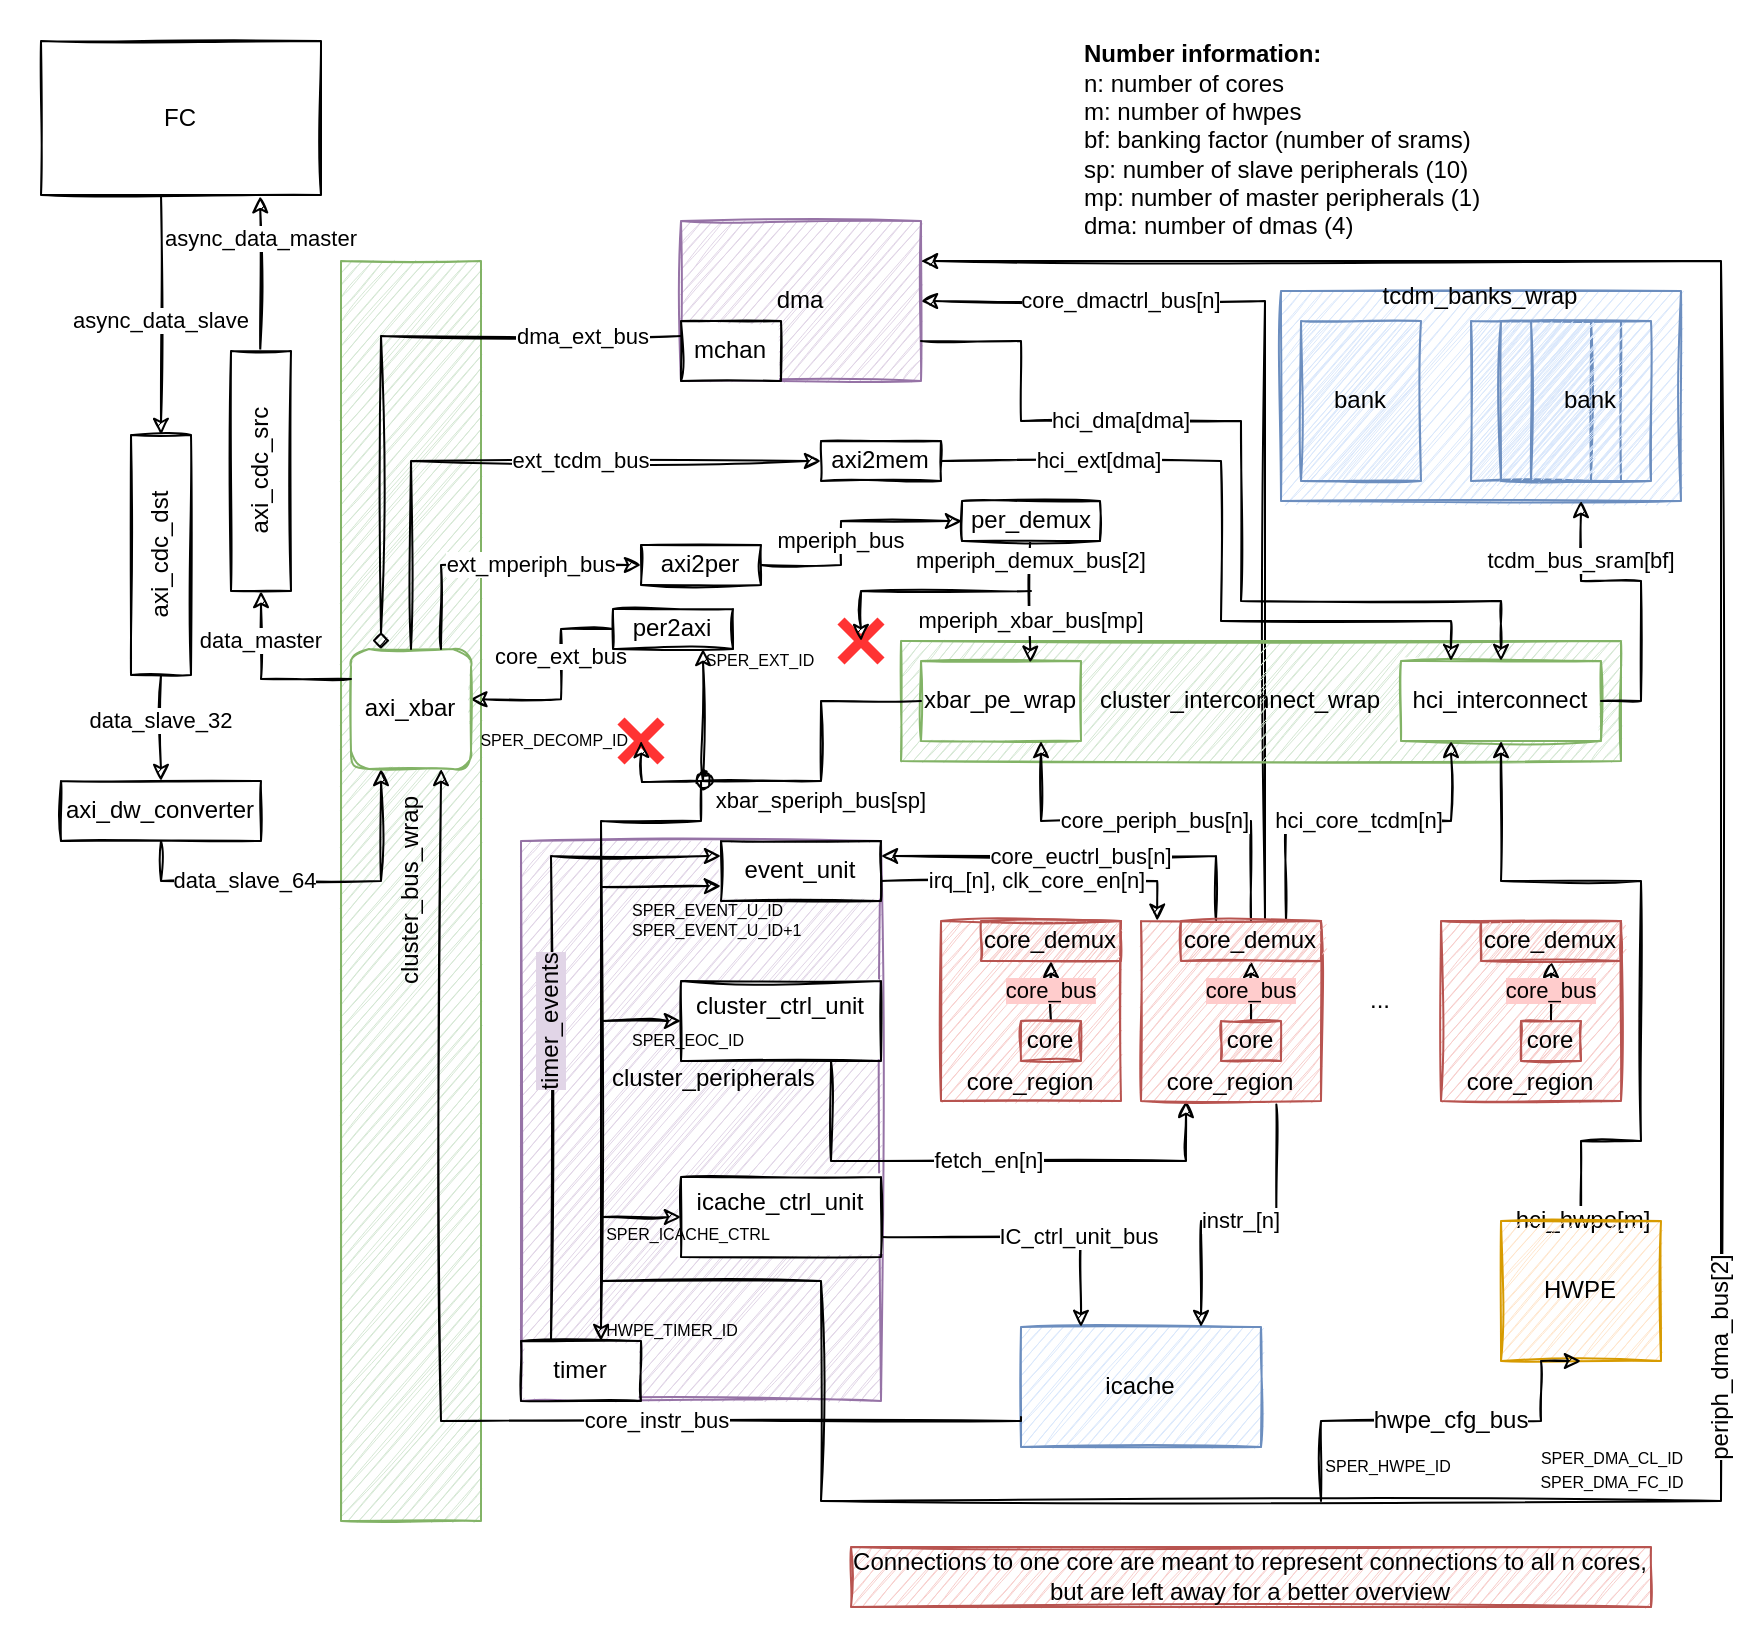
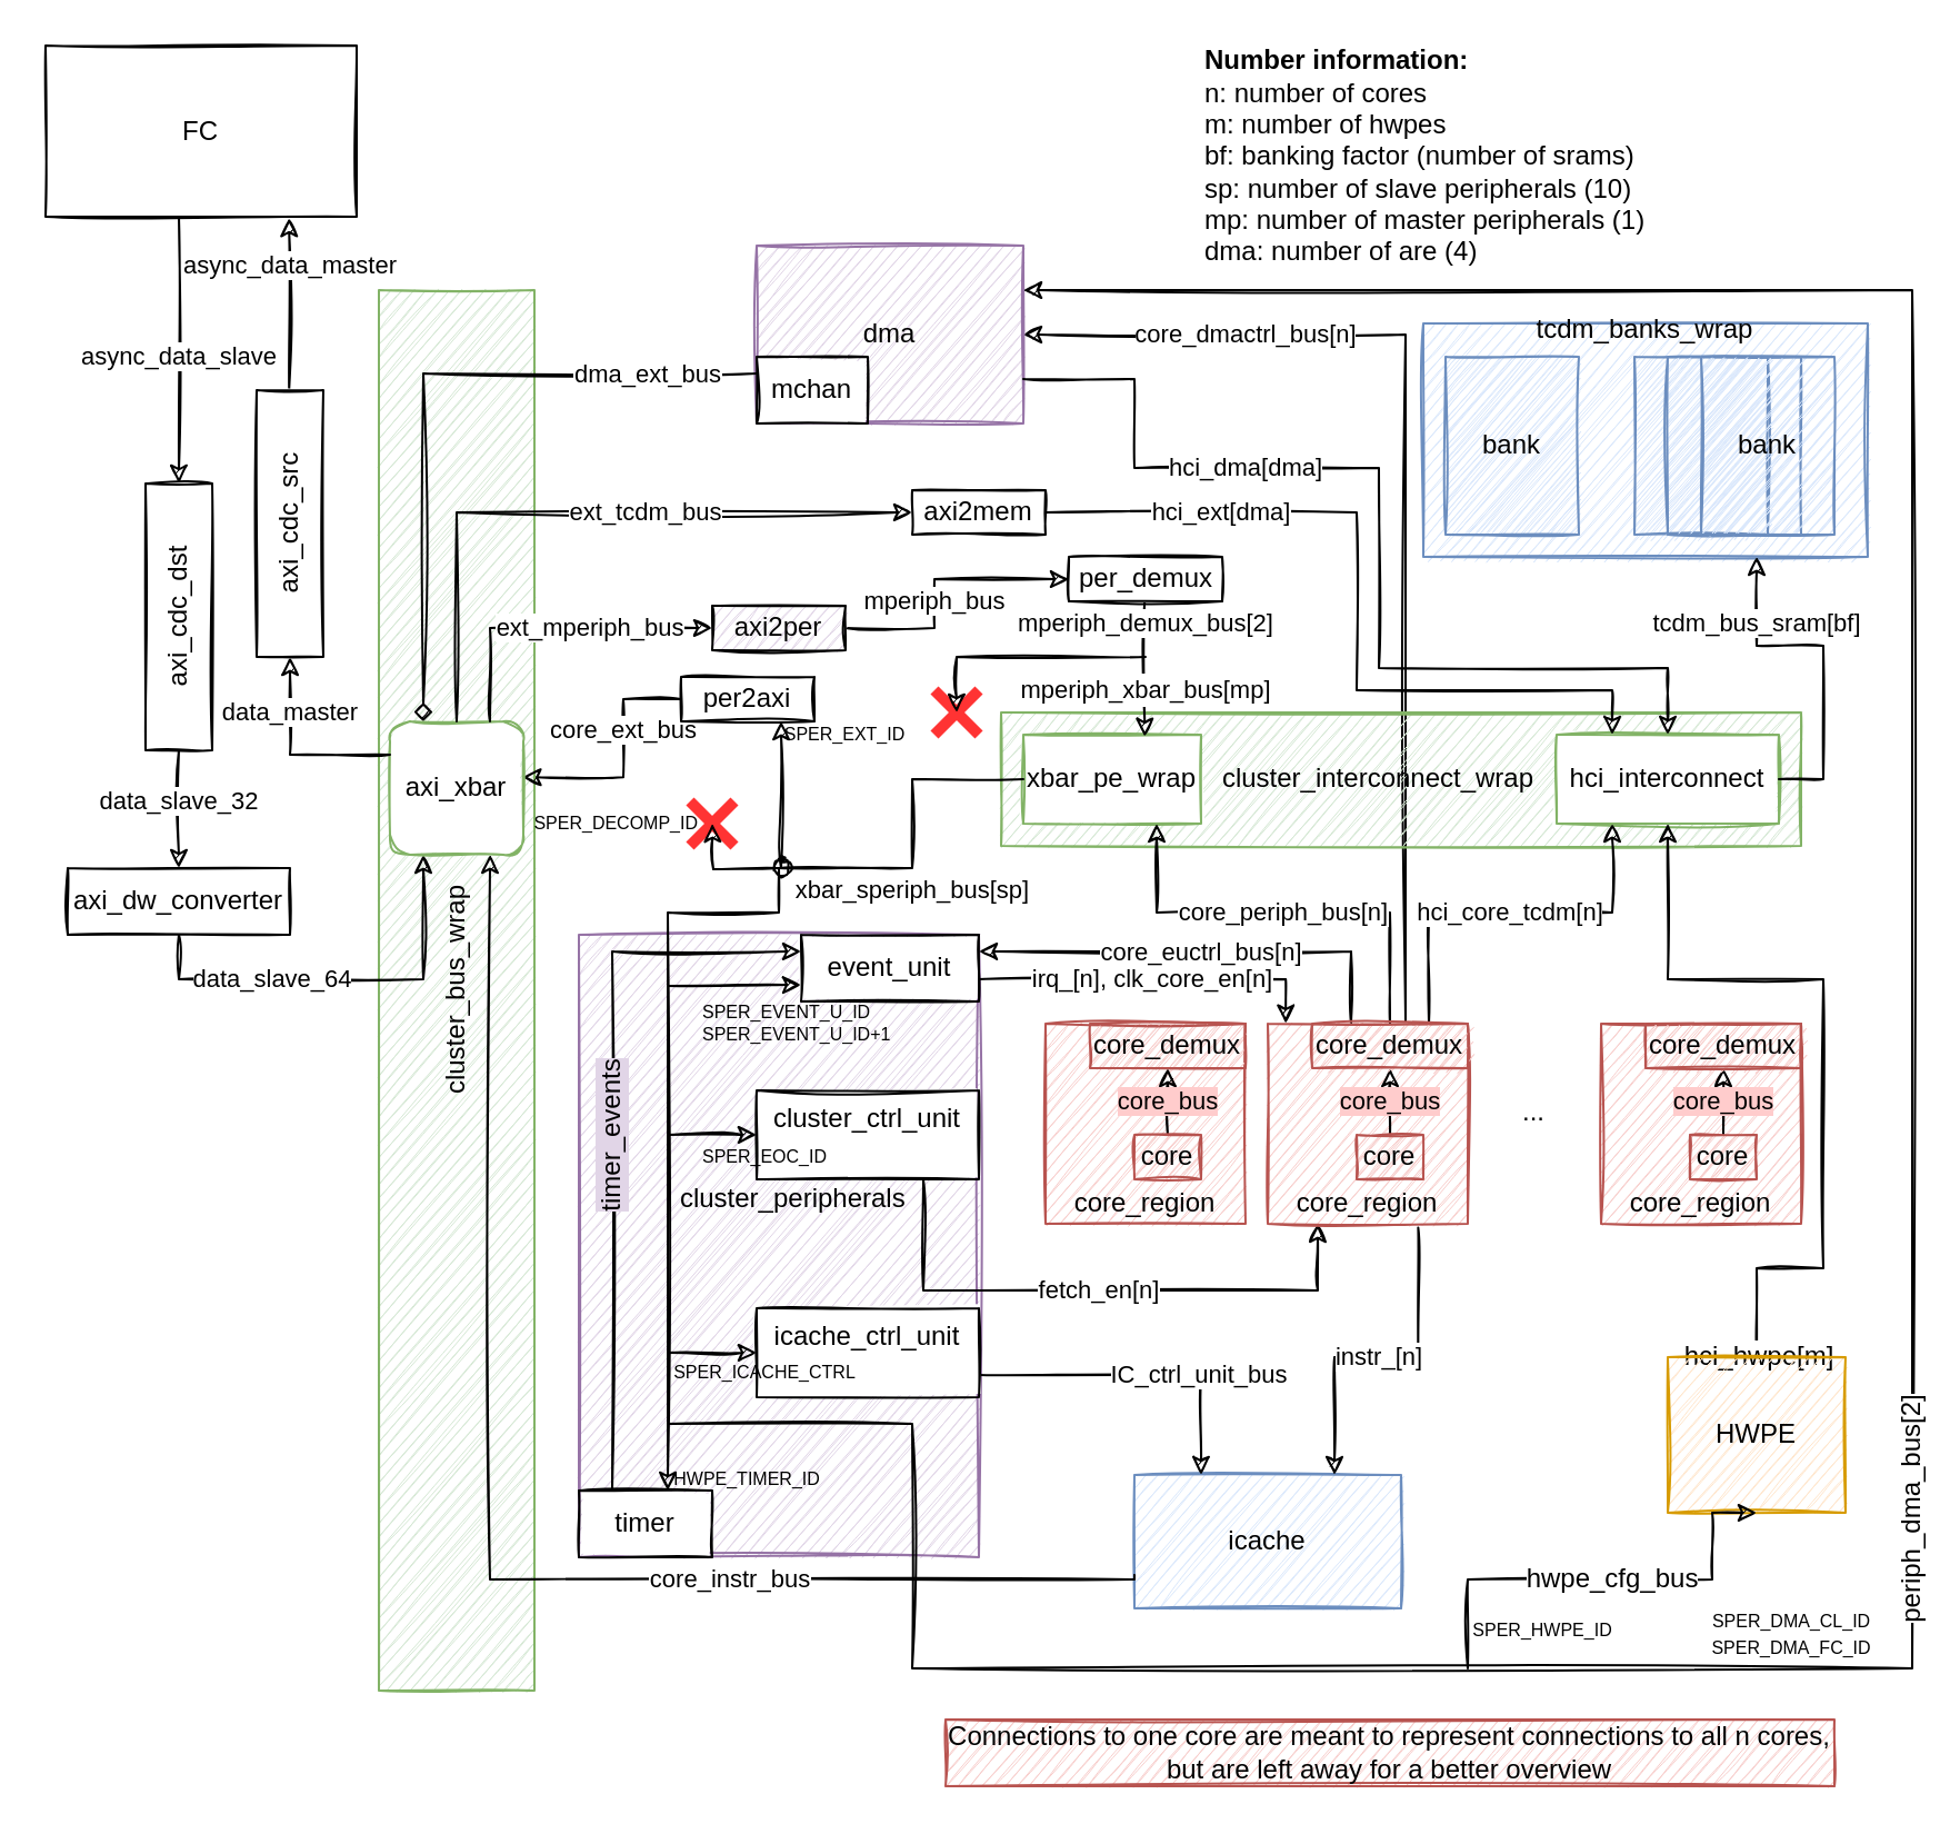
- <mxCell id="80" value="&lt;b&gt;Number information:&lt;/b&gt;&lt;br&gt;n: number of cores&lt;br&gt;m: number of hwpes&lt;br&gt;bf: banking factor (number of srams)&lt;br&gt;sp: number of slave peripherals (10)&lt;br&gt;mp: number of master peripherals (1)&lt;br&gt;dma: number of dmas (4)" style="text;html=1;align=left;verticalAlign=middle;resizable=0;points=[];autosize=1;fontSize=12;" parent="1" vertex="1"><mxGeometry x="540" y="20" width="210" height="100" as="geometry" /></mxCell>
+ <mxCell id="80" value="&lt;b&gt;Number information:&lt;/b&gt;&lt;br&gt;n: number of cores&lt;br&gt;m: number of hwpes&lt;br&gt;bf: banking factor (number of srams)&lt;br&gt;sp: number of slave peripherals (10)&lt;br&gt;mp: number of master peripherals (1)&lt;br&gt;dma: number of are (4)" style="text;html=1;align=left;verticalAlign=middle;resizable=0;points=[];autosize=1;fontSize=12;" parent="1" vertex="1"><mxGeometry x="540" y="20" width="210" height="100" as="geometry" /></mxCell>
- <mxCell id="46" value="axi2per" style="rounded=0;whiteSpace=wrap;html=1;sketch=1;sketchStyle=rough;" parent="1" vertex="1"><mxGeometry x="320" y="272" width="60" height="20" as="geometry" /></mxCell>
+ <mxCell id="46" value="axi2per" style="rounded=0;whiteSpace=wrap;html=1;sketch=1;sketchStyle=rough;fillColor=#e1d5e7;" parent="1" vertex="1"><mxGeometry x="320" y="272" width="60" height="20" as="geometry" /></mxCell>
